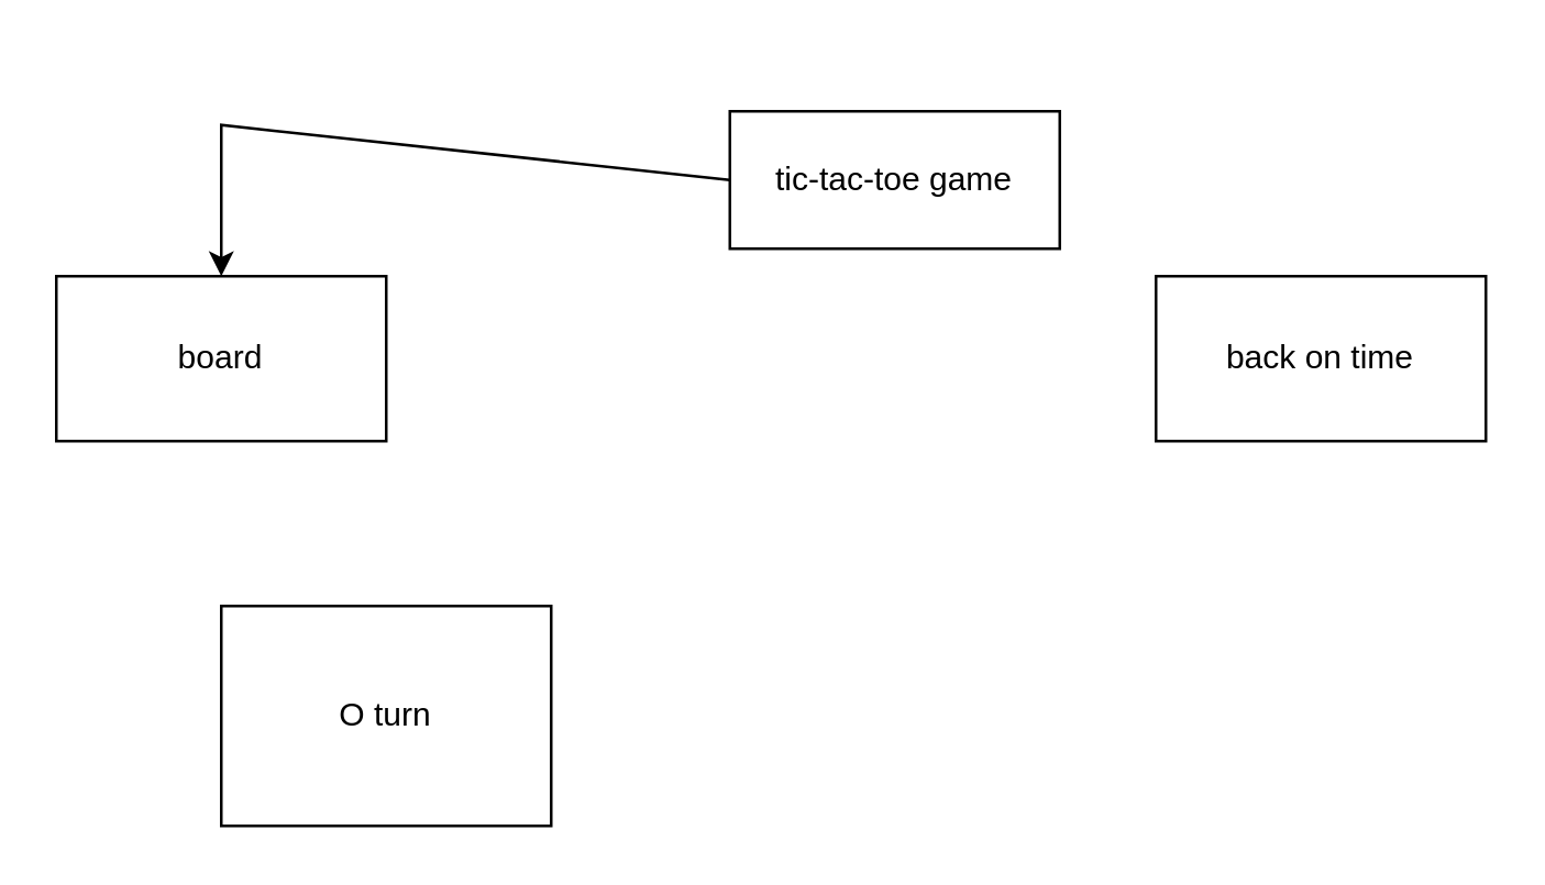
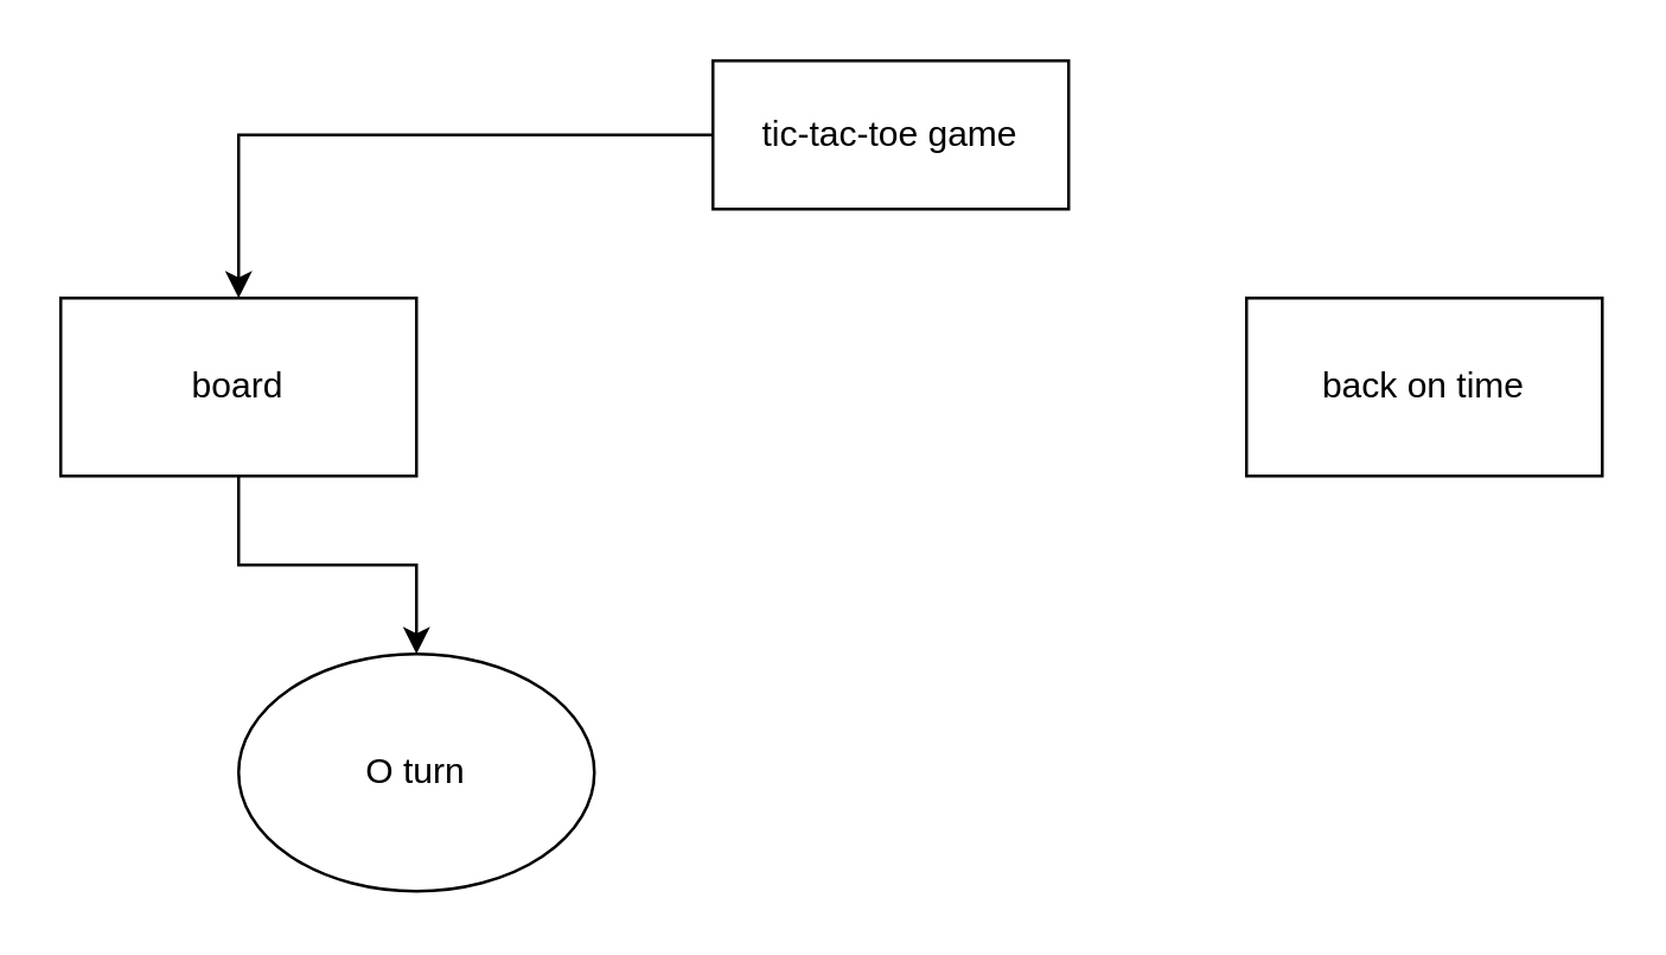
- <mxCell id="2" value="&amp;nbsp;tic-tac-toe game&amp;nbsp;" style="rounded=0;whiteSpace=wrap;html=1;" vertex="1" parent="1"><mxGeometry x="265" y="40" width="120" height="50" as="geometry" /></mxCell>
+ <mxCell id="2" value="&amp;nbsp;tic-tac-toe game&amp;nbsp;" style="rounded=0;whiteSpace=wrap;html=1;" vertex="1" parent="1"><mxGeometry x="240" y="20" width="120" height="50" as="geometry" /></mxCell>
+ <mxCell id="3" style="edgeStyle=orthogonalEdgeStyle;rounded=0;orthogonalLoop=1;jettySize=auto;html=1;entryX=0.5;entryY=0;entryDx=0;entryDy=0;" edge="1" parent="1" source="4" target="6"><mxGeometry relative="1" as="geometry" /></mxCell>
- <mxCell id="6" value="O turn" style="whiteSpace=wrap;html=1;rounded=0;" vertex="1" parent="1"><mxGeometry x="80" y="220" width="120" height="80" as="geometry" /></mxCell>
+ <mxCell id="6" value="O turn" style="ellipse;whiteSpace=wrap;html=1;" vertex="1" parent="1"><mxGeometry x="80" y="220" width="120" height="80" as="geometry" /></mxCell>
